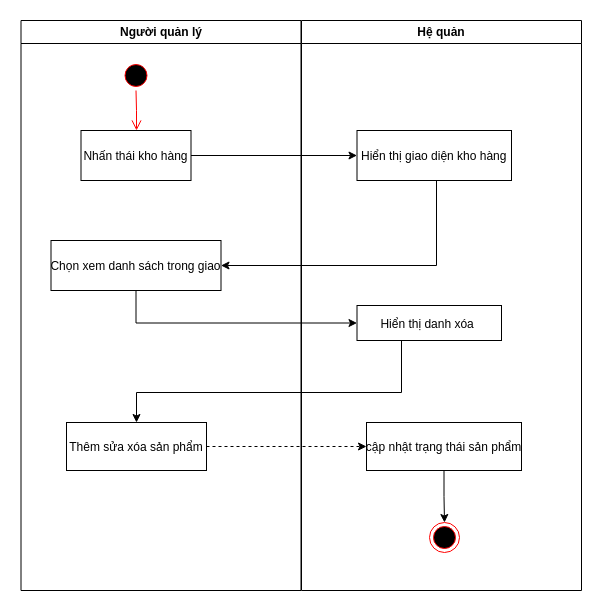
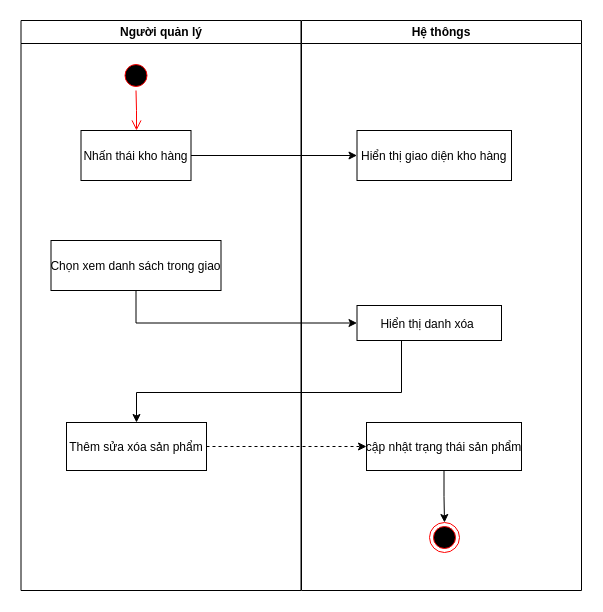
- <mxCell id="8" value="Hệ quản" style="swimlane;whiteSpace=wrap" parent="1" vertex="1"><mxGeometry x="301" y="20" width="280" height="570" as="geometry" /></mxCell>
+ <mxCell id="8" value="Hệ thôngs" style="swimlane;whiteSpace=wrap" parent="1" vertex="1"><mxGeometry x="301" y="20" width="280" height="570" as="geometry" /></mxCell>
- <mxCell id="14" style="edgeStyle=orthogonalEdgeStyle;rounded=0;orthogonalLoop=1;jettySize=auto;html=1;entryX=1;entryY=0.5;entryDx=0;entryDy=0;exitX=0.5;exitY=1;exitDx=0;exitDy=0;" edge="1" parent="1" source="9" target="6"><mxGeometry relative="1" as="geometry"><Array as="points"><mxPoint x="436" y="265" /></Array></mxGeometry></mxCell>
